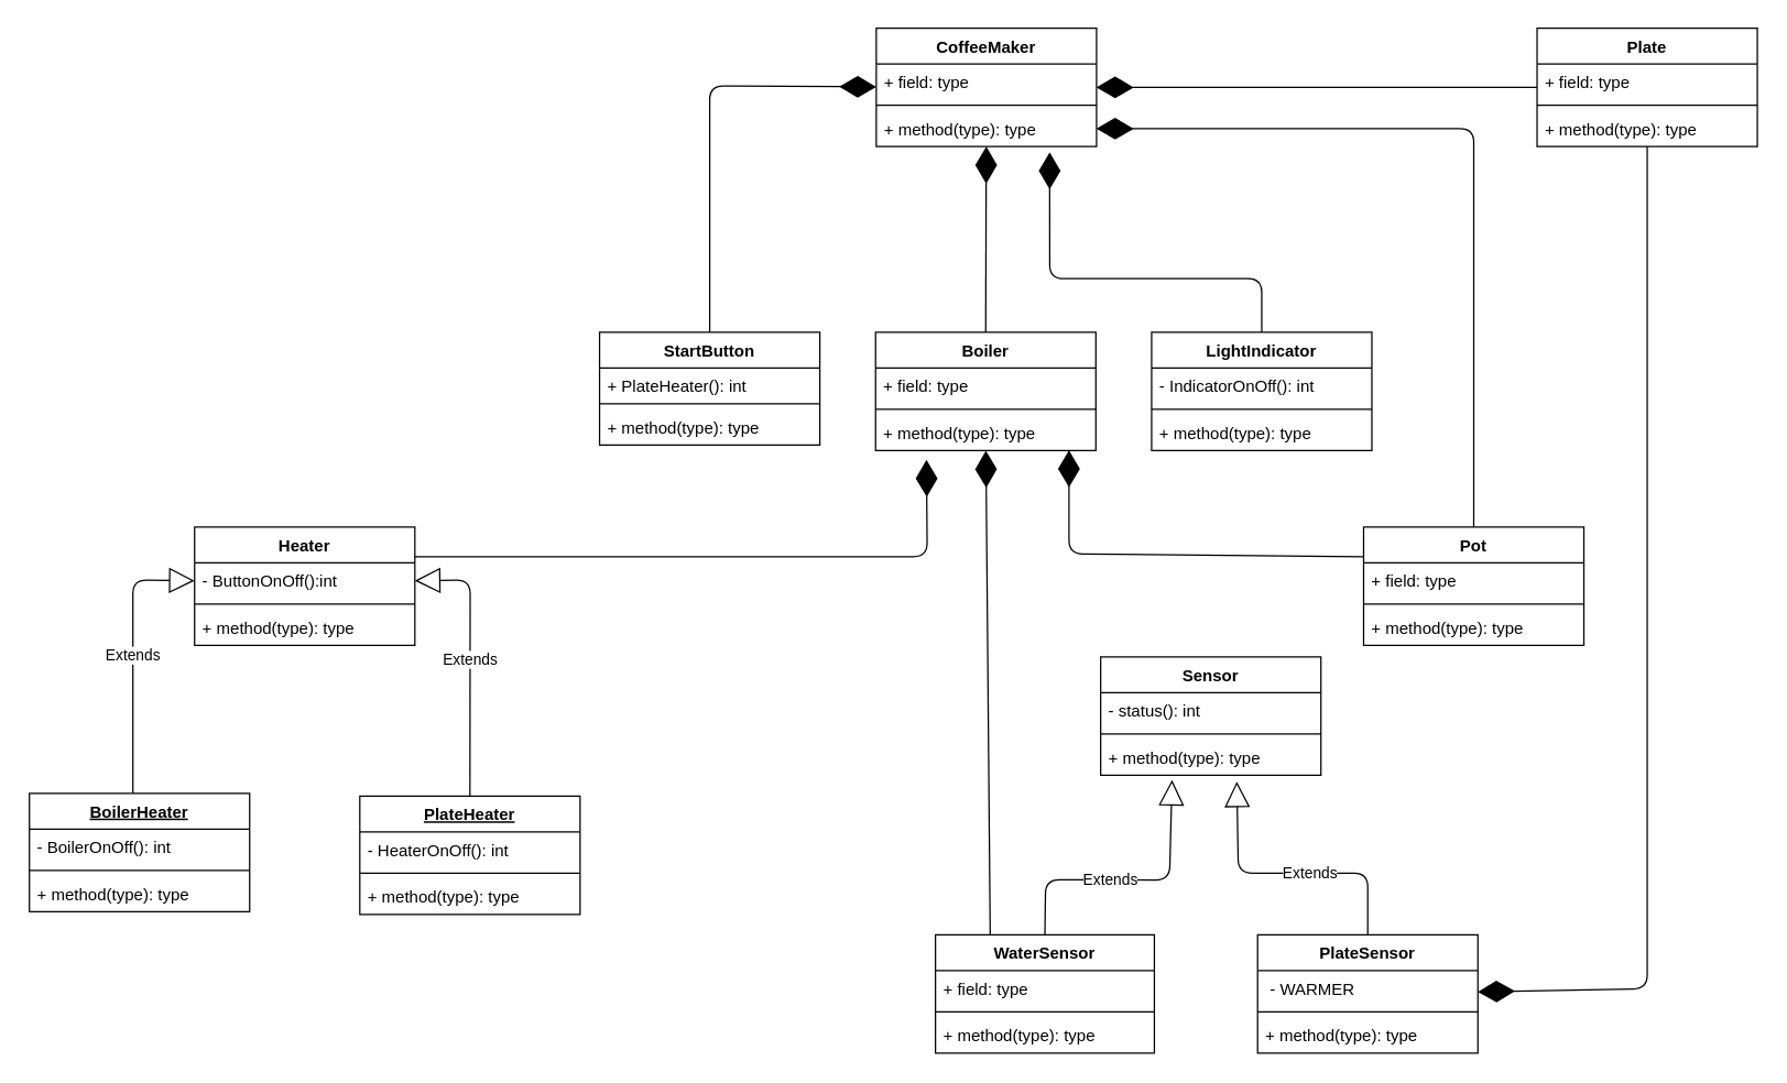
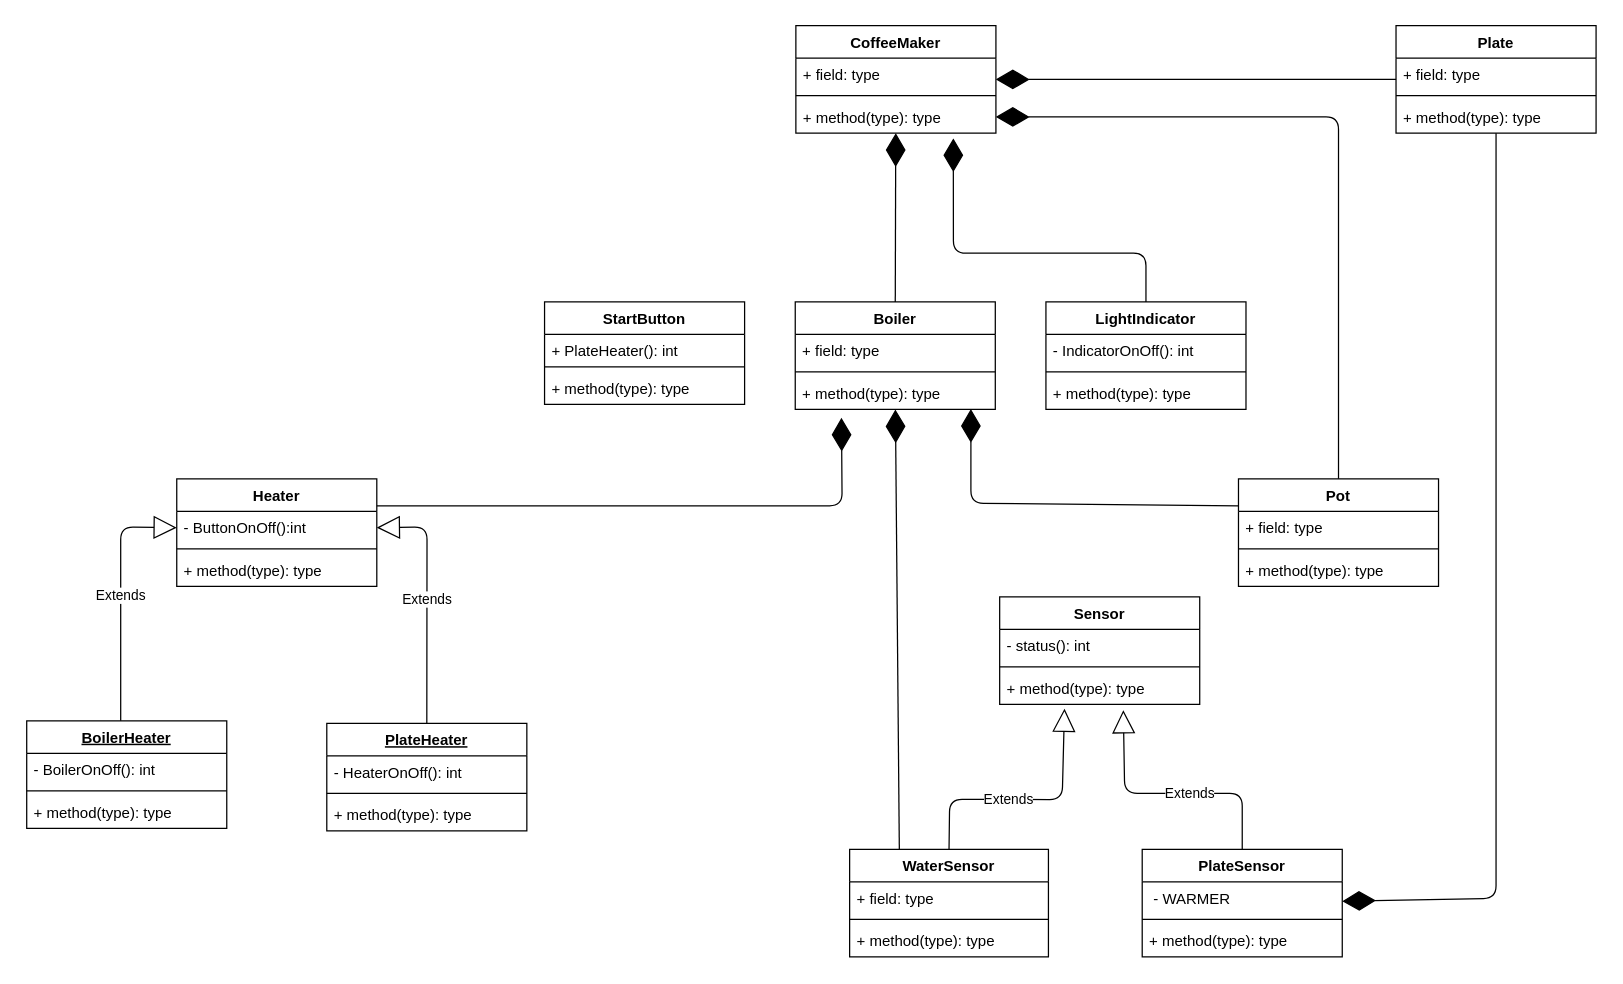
- <mxCell id="40" value="" style="endArrow=diamondThin;endFill=1;endSize=24;html=1;exitX=0.5;exitY=0;exitDx=0;exitDy=0;" parent="1" source="18" target="2" edge="1"><mxGeometry width="160" relative="1" as="geometry"><mxPoint x="826" y="412" as="sourcePoint" /><mxPoint x="686" y="142" as="targetPoint" /><Array as="points"><mxPoint x="515" y="62" /></Array></mxGeometry></mxCell>
